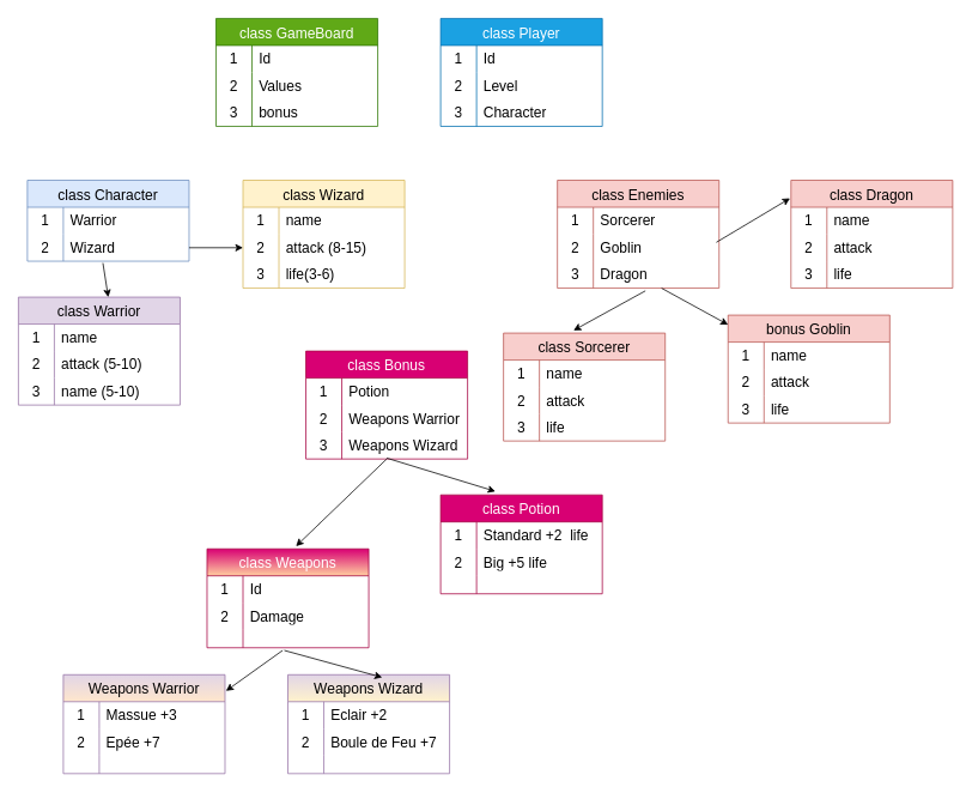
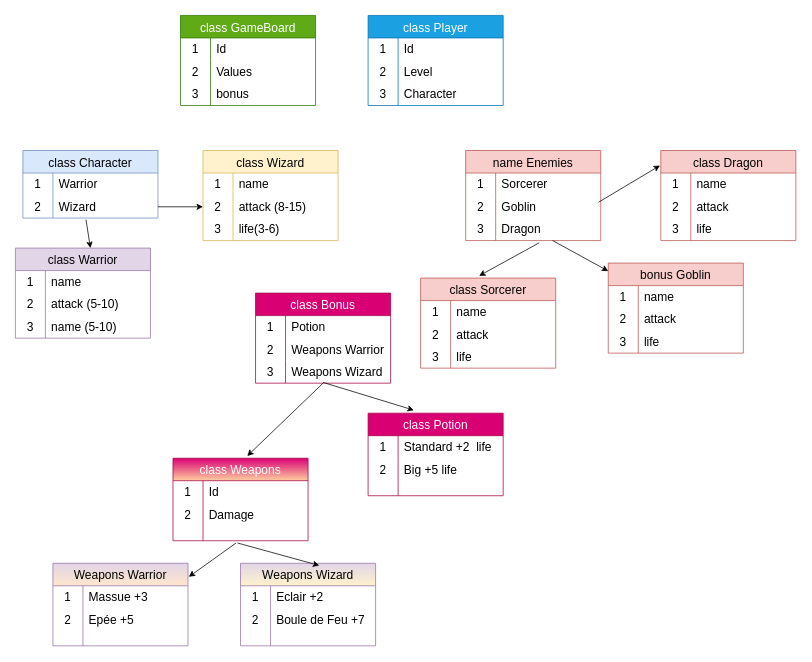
- <mxCell id="51" value="class Enemies" style="shape=table;startSize=30;container=1;collapsible=0;childLayout=tableLayout;fixedRows=1;rowLines=0;fontStyle=0;strokeColor=#b85450;fontSize=16;fillColor=#f8cecc;" vertex="1" parent="1"><mxGeometry x="620" y="200" width="180" height="120" as="geometry" /></mxCell>
+ <mxCell id="51" value="name Enemies" style="shape=table;startSize=30;container=1;collapsible=0;childLayout=tableLayout;fixedRows=1;rowLines=0;fontStyle=0;strokeColor=#b85450;fontSize=16;fillColor=#f8cecc;" vertex="1" parent="1"><mxGeometry x="620" y="200" width="180" height="120" as="geometry" /></mxCell>
- <mxCell id="110" value="Epée +7" style="shape=partialRectangle;html=1;whiteSpace=wrap;connectable=0;fillColor=none;top=0;left=0;bottom=0;right=0;align=left;spacingLeft=6;overflow=hidden;strokeColor=inherit;fontSize=16;" vertex="1" parent="108"><mxGeometry x="40" width="140" height="30" as="geometry"><mxRectangle width="140" height="30" as="alternateBounds" /></mxGeometry></mxCell>
+ <mxCell id="110" value="Epée +5" style="shape=partialRectangle;html=1;whiteSpace=wrap;connectable=0;fillColor=none;top=0;left=0;bottom=0;right=0;align=left;spacingLeft=6;overflow=hidden;strokeColor=inherit;fontSize=16;" vertex="1" parent="108"><mxGeometry x="40" width="140" height="30" as="geometry"><mxRectangle width="140" height="30" as="alternateBounds" /></mxGeometry></mxCell>
